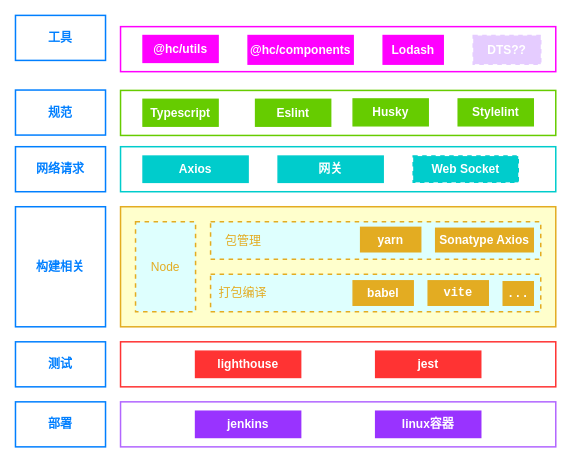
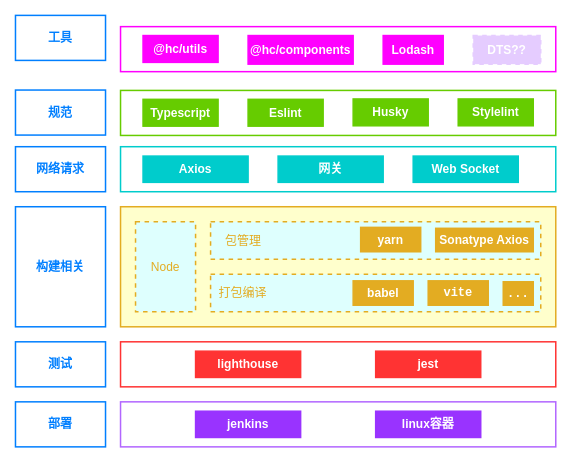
- <mxCell id="29" value="&lt;font color=&quot;#ffffff&quot;&gt;&lt;b&gt;Eslint&lt;/b&gt;&lt;/font&gt;" style="rounded=0;whiteSpace=wrap;html=1;strokeColor=#66CC00;strokeWidth=2;fontSize=16;fontColor=#007FFF;fillColor=#66CC00;" vertex="1" parent="1"><mxGeometry x="340" y="131.88" width="100" height="35.75" as="geometry" /></mxCell>
+ <mxCell id="29" value="&lt;font color=&quot;#ffffff&quot;&gt;&lt;b&gt;Eslint&lt;/b&gt;&lt;/font&gt;" style="rounded=0;whiteSpace=wrap;html=1;strokeColor=#66CC00;strokeWidth=2;fontSize=16;fontColor=#007FFF;fillColor=#66CC00;" vertex="1" parent="1"><mxGeometry x="330" y="131.88" width="100" height="35.75" as="geometry" /></mxCell>
- <mxCell id="26" value="&lt;font color=&quot;#ffffff&quot;&gt;&lt;b&gt;Web Socket&lt;/b&gt;&lt;/font&gt;" style="rounded=0;whiteSpace=wrap;html=1;strokeColor=#00CCCC;strokeWidth=2;fontSize=16;fontColor=#007FFF;fillColor=#00CCCC;dashed=1;" vertex="1" parent="1"><mxGeometry x="550" y="207.5" width="140" height="35" as="geometry" /></mxCell>
+ <mxCell id="26" value="&lt;font color=&quot;#ffffff&quot;&gt;&lt;b&gt;Web Socket&lt;/b&gt;&lt;/font&gt;" style="rounded=0;whiteSpace=wrap;html=1;strokeColor=#00CCCC;strokeWidth=2;fontSize=16;fontColor=#007FFF;fillColor=#00CCCC;" vertex="1" parent="1"><mxGeometry x="550" y="207.5" width="140" height="35" as="geometry" /></mxCell>
